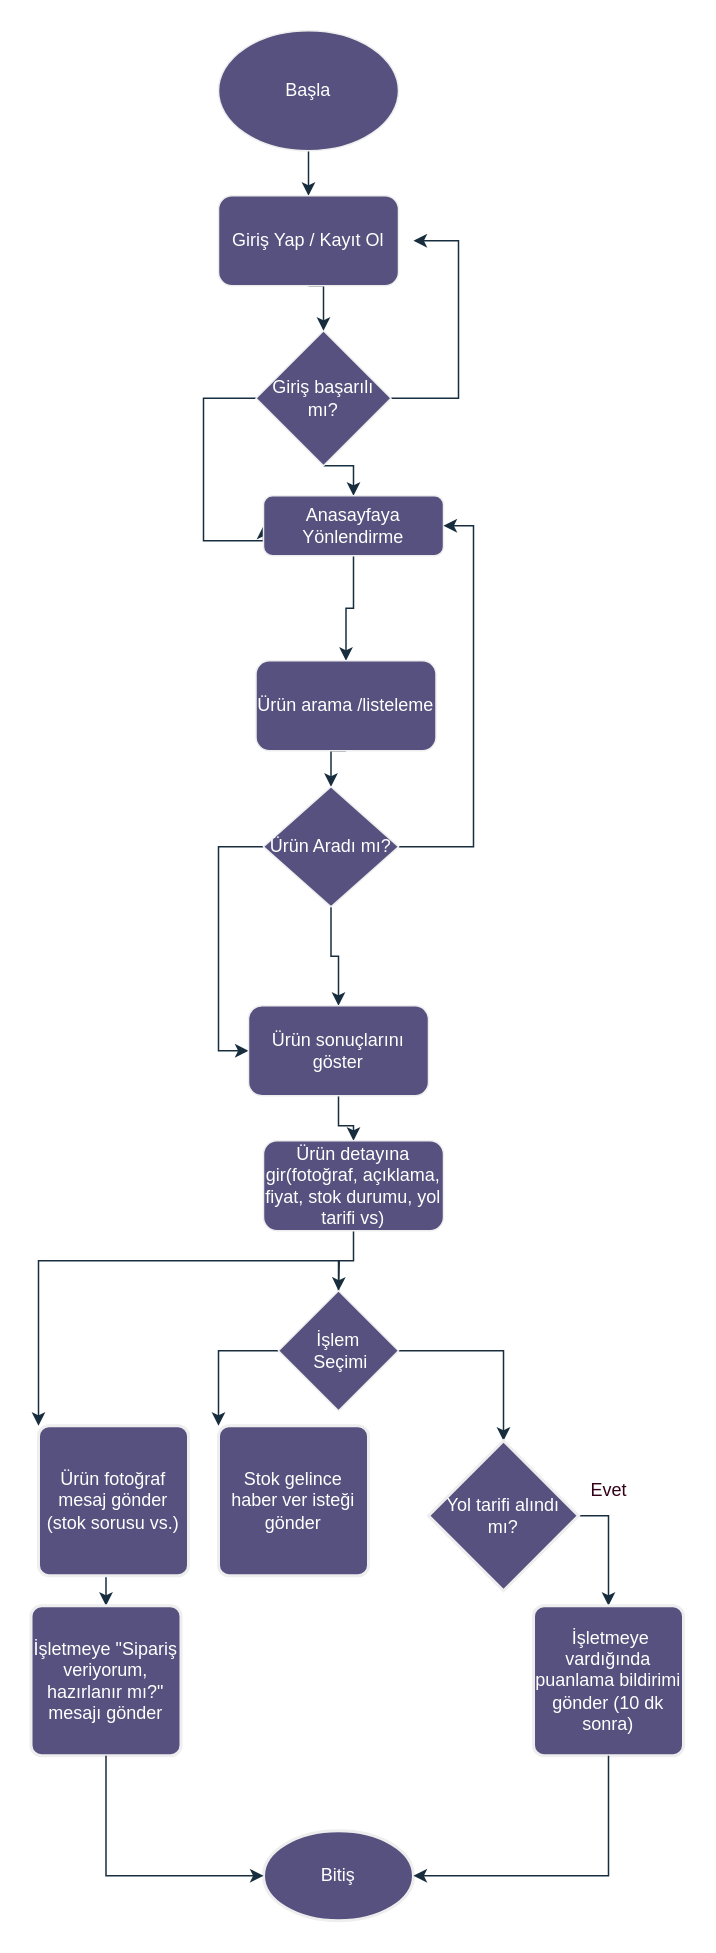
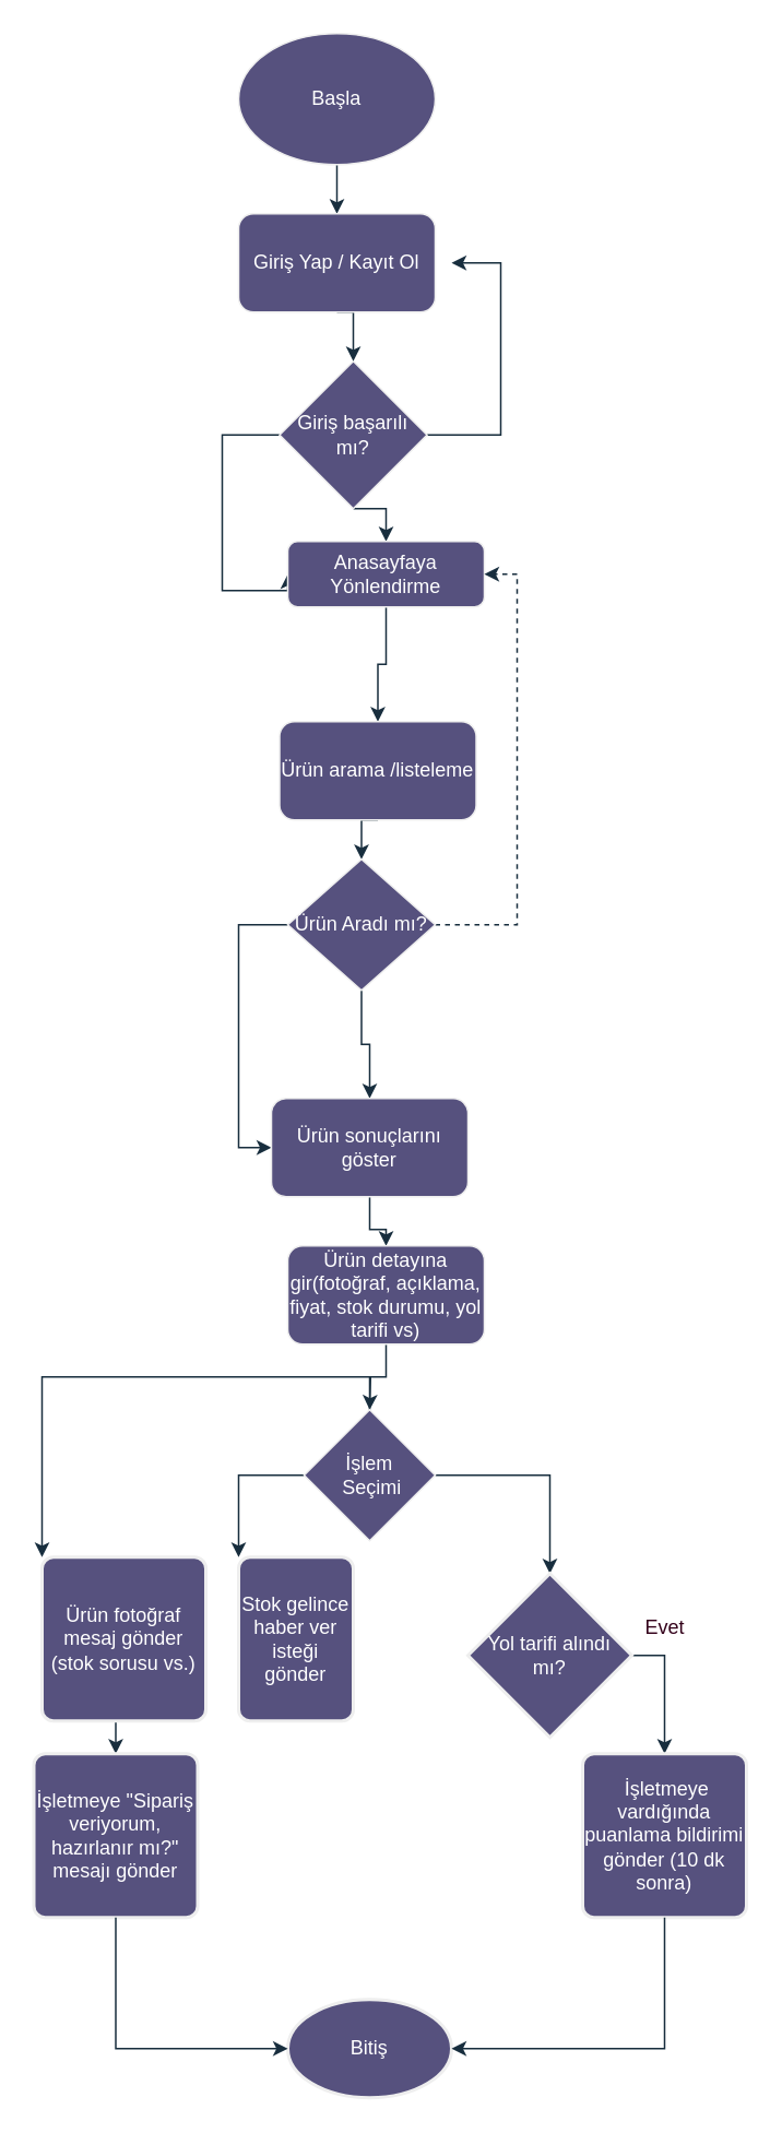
- <mxCell id="16" style="edgeStyle=orthogonalEdgeStyle;rounded=0;orthogonalLoop=1;jettySize=auto;html=1;exitX=1;exitY=0.5;exitDx=0;exitDy=0;entryX=1;entryY=0.5;entryDx=0;entryDy=0;labelBackgroundColor=none;fontColor=default;strokeColor=#182E3E;" edge="1" parent="1" source="19" target="13"><mxGeometry relative="1" as="geometry"><mxPoint x="345" y="563.647" as="targetPoint" /></mxGeometry></mxCell>
+ <mxCell id="16" style="edgeStyle=orthogonalEdgeStyle;rounded=0;orthogonalLoop=1;jettySize=auto;html=1;exitX=1;exitY=0.5;exitDx=0;exitDy=0;entryX=1;entryY=0.5;entryDx=0;entryDy=0;labelBackgroundColor=none;fontColor=default;strokeColor=#182E3E;dashed=1;" edge="1" parent="1" source="19" target="13"><mxGeometry relative="1" as="geometry"><mxPoint x="345" y="563.647" as="targetPoint" /></mxGeometry></mxCell>
- <mxCell id="32" value="Stok gelince haber ver isteği gönder" style="rounded=1;whiteSpace=wrap;html=1;absoluteArcSize=1;arcSize=14;strokeWidth=2;labelBackgroundColor=none;fillColor=#56517E;strokeColor=#EEEEEE;fontColor=#FFFFFF;" vertex="1" parent="1"><mxGeometry x="145" y="950" width="100" height="100" as="geometry" /></mxCell>
+ <mxCell id="32" value="Stok gelince haber ver isteği gönder" style="rounded=1;whiteSpace=wrap;html=1;absoluteArcSize=1;arcSize=14;strokeWidth=2;labelBackgroundColor=none;fillColor=#56517E;strokeColor=#EEEEEE;fontColor=#FFFFFF;" vertex="1" parent="1"><mxGeometry x="145" y="950" width="70" height="100" as="geometry" /></mxCell>
